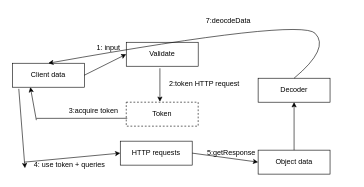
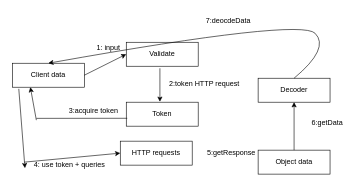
- <mxCell id="4" value="Token" style="rounded=0;whiteSpace=wrap;html=1;fillColor=none;dashed=1;" vertex="1" parent="1"><mxGeometry x="210" y="170" width="120" height="40" as="geometry" /></mxCell>
+ <mxCell id="4" value="Token" style="rounded=0;whiteSpace=wrap;html=1;fillColor=none;" vertex="1" parent="1"><mxGeometry x="210" y="170" width="120" height="40" as="geometry" /></mxCell>
+ <mxCell id="21" value="6:getData" style="text;html=1;align=center;verticalAlign=middle;resizable=0;points=[];autosize=1;strokeColor=none;fillColor=none;" vertex="1" parent="1"><mxGeometry x="505" y="190" width="80" height="30" as="geometry" /></mxCell>
- <mxCell id="18" value="" style="endArrow=classic;html=1;rounded=0;strokeWidth=1;exitX=1;exitY=0.5;exitDx=0;exitDy=0;entryX=0;entryY=0.5;entryDx=0;entryDy=0;" edge="1" parent="1" source="6" target="5"><mxGeometry width="50" height="50" relative="1" as="geometry"><mxPoint x="200" y="210" as="sourcePoint" /><mxPoint x="250" y="160" as="targetPoint" /></mxGeometry></mxCell>
